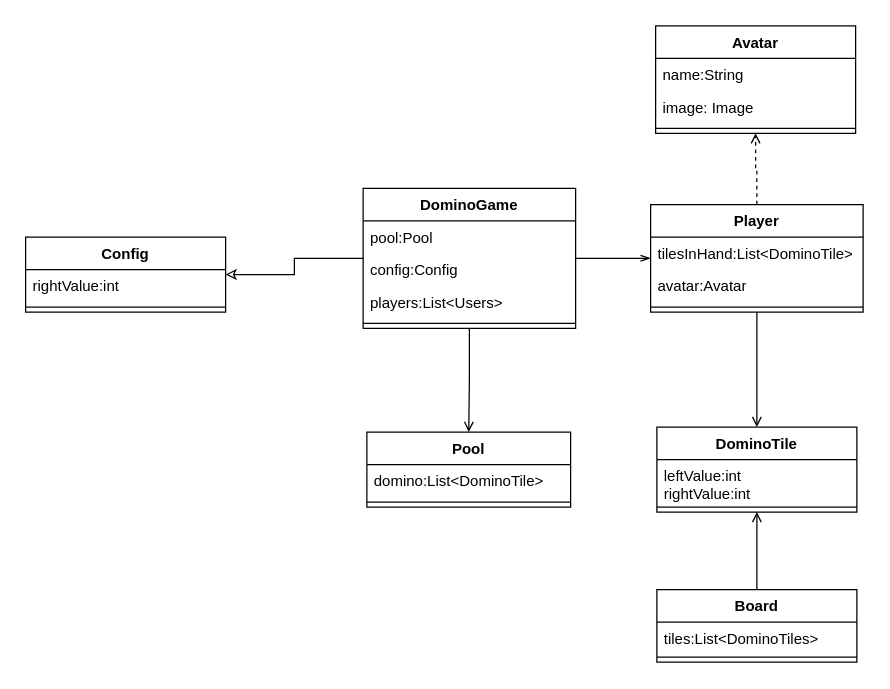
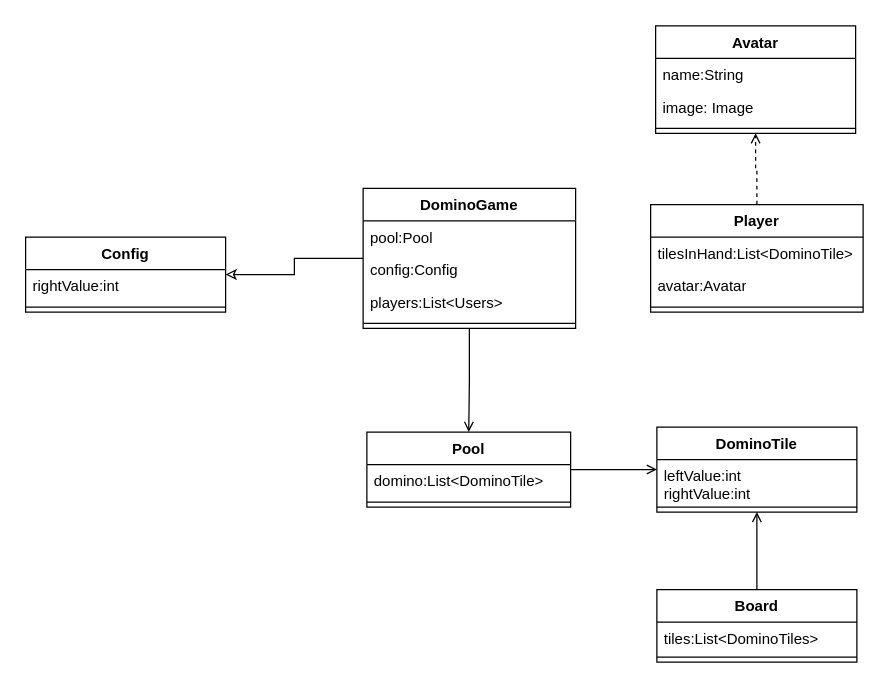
- <mxCell id="22" style="edgeStyle=orthogonalEdgeStyle;rounded=0;orthogonalLoop=1;jettySize=auto;html=1;endArrow=openThin;endFill=0;" edge="1" parent="1" source="25" target="8"><mxGeometry relative="1" as="geometry" /></mxCell>
- <mxCell id="6" style="edgeStyle=orthogonalEdgeStyle;rounded=0;orthogonalLoop=1;jettySize=auto;html=1;endArrow=open;endFill=0;" edge="1" parent="1" source="8" target="12"><mxGeometry relative="1" as="geometry" /></mxCell>
+ <mxCell id="2" style="edgeStyle=orthogonalEdgeStyle;rounded=0;orthogonalLoop=1;jettySize=auto;html=1;endArrow=open;endFill=0;" edge="1" parent="1" source="3" target="12"><mxGeometry relative="1" as="geometry" /></mxCell>
